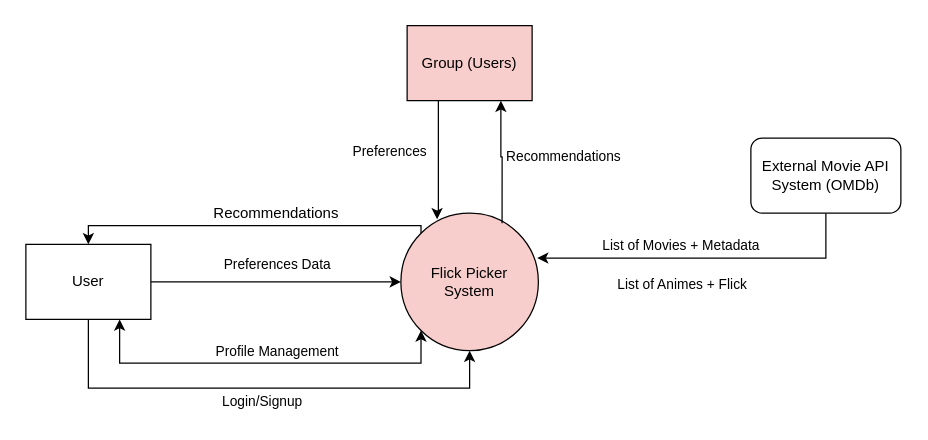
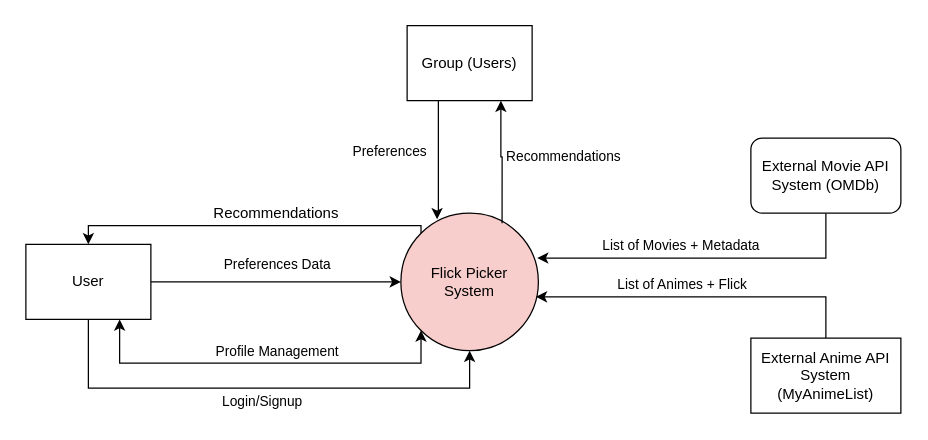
- <mxCell id="21" value="Group (Users)" style="rounded=0;whiteSpace=wrap;html=1;fillColor=#f8cecc;" vertex="1" parent="1"><mxGeometry x="325" y="20" width="100" height="60" as="geometry" /></mxCell>
+ <mxCell id="21" value="Group (Users)" style="rounded=0;whiteSpace=wrap;html=1;" vertex="1" parent="1"><mxGeometry x="325" y="20" width="100" height="60" as="geometry" /></mxCell>
+ <mxCell id="14" style="edgeStyle=orthogonalEdgeStyle;rounded=0;orthogonalLoop=1;jettySize=auto;html=1;entryX=0.982;entryY=0.609;entryDx=0;entryDy=0;entryPerimeter=0;" parent="1" source="15" target="2" edge="1"><mxGeometry relative="1" as="geometry"><Array as="points"><mxPoint x="660" y="237" /></Array></mxGeometry></mxCell>
+ <mxCell id="15" value="External Anime API System (MyAnimeList)" style="rounded=0;whiteSpace=wrap;html=1;" parent="1" vertex="1"><mxGeometry x="600" y="270" width="120" height="60" as="geometry" /></mxCell>
